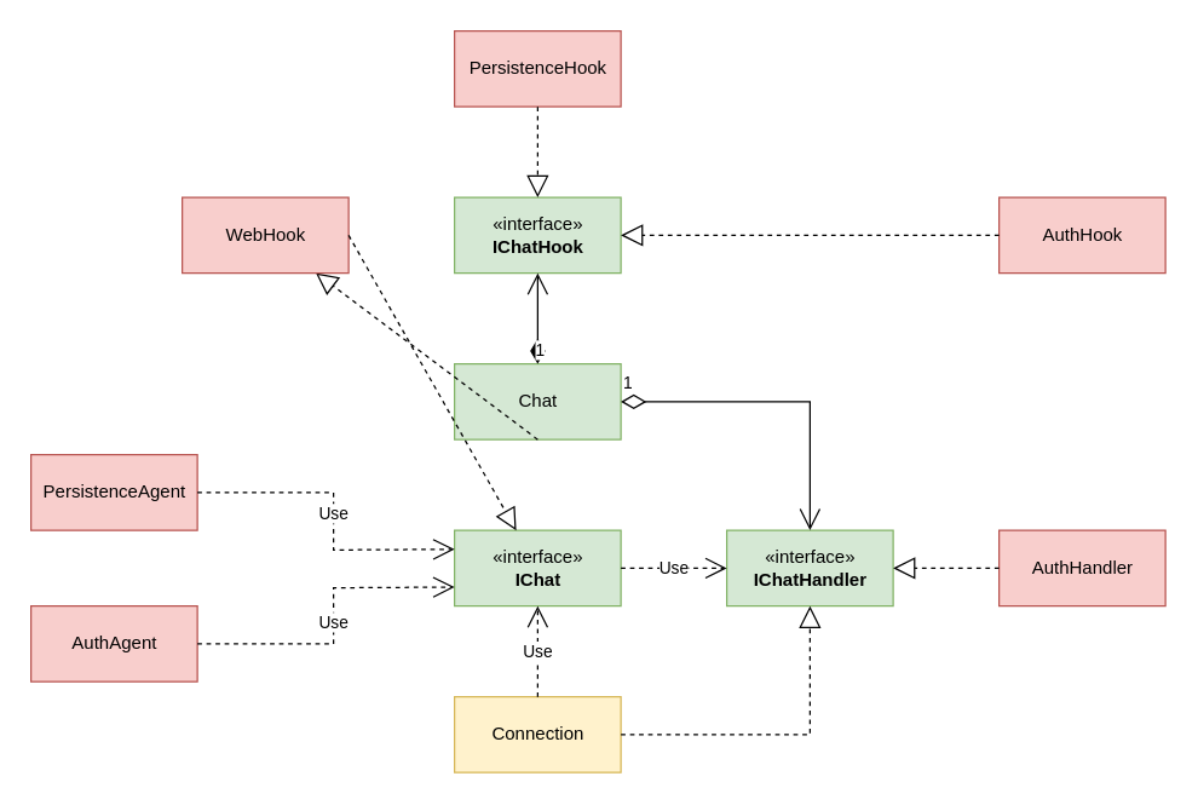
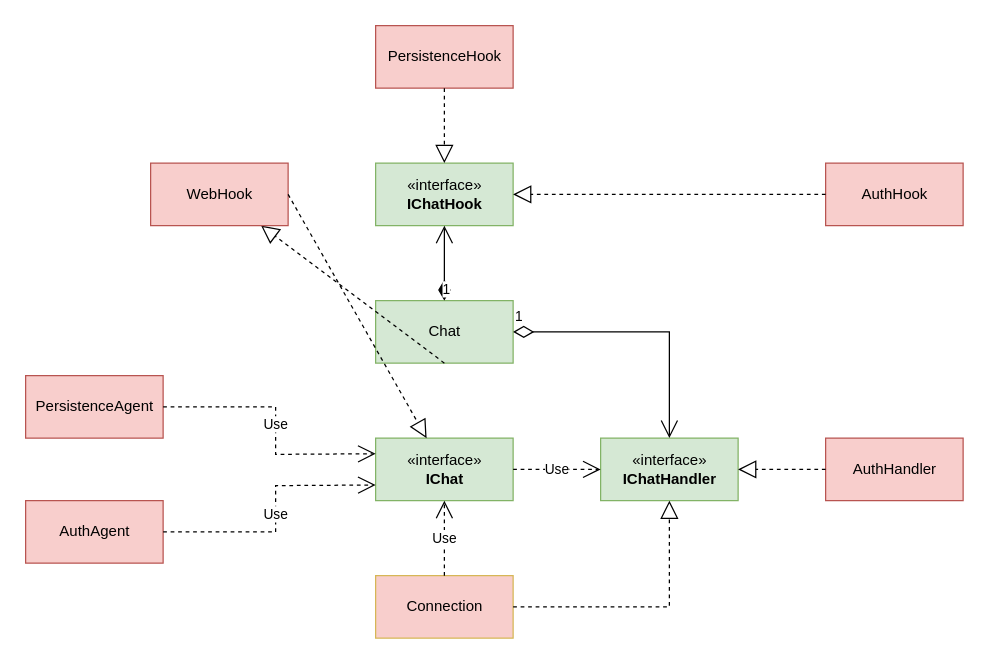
- <mxCell id="3" value="Connection" style="html=1;fillColor=#fff2cc;strokeColor=#d6b656;" vertex="1" parent="1"><mxGeometry x="300" y="460" width="110" height="50" as="geometry" /></mxCell>
+ <mxCell id="3" value="Connection" style="html=1;fillColor=#f8cecc;strokeColor=#d6b656;" vertex="1" parent="1"><mxGeometry x="300" y="460" width="110" height="50" as="geometry" /></mxCell>
